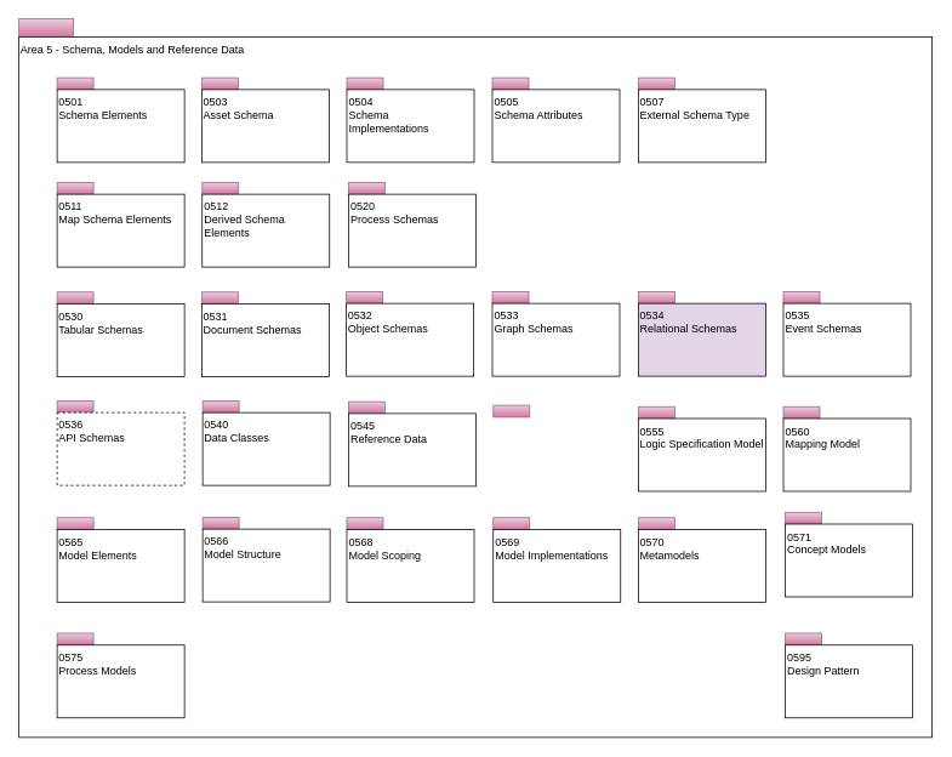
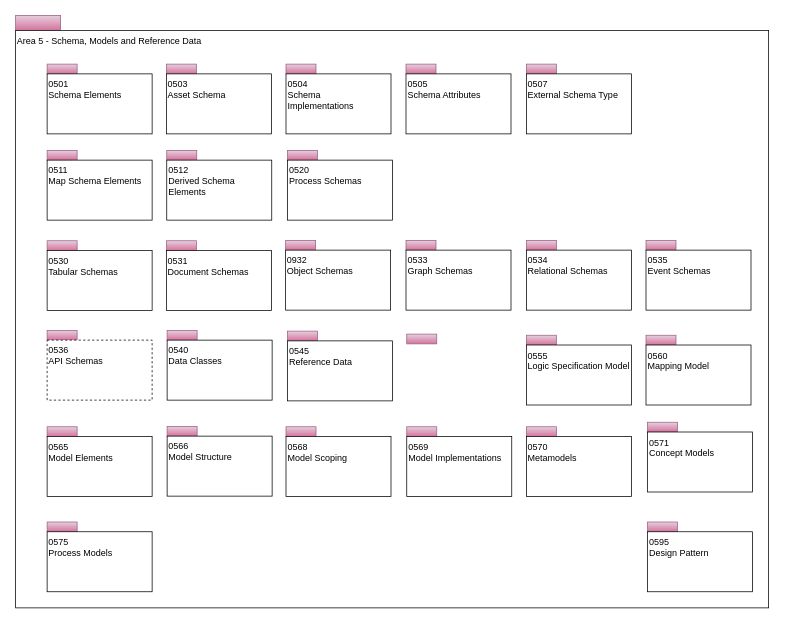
- <mxCell id="35" value="0532&lt;br&gt;Object Schemas&lt;br&gt;" style="rounded=0;whiteSpace=wrap;html=1;align=left;verticalAlign=top;" parent="1" vertex="1"><mxGeometry x="380" y="333" width="140" height="80" as="geometry" /></mxCell>
+ <mxCell id="35" value="0932&lt;br&gt;Object Schemas&lt;br&gt;" style="rounded=0;whiteSpace=wrap;html=1;align=left;verticalAlign=top;" parent="1" vertex="1"><mxGeometry x="380" y="333" width="140" height="80" as="geometry" /></mxCell>
- <mxCell id="17" value="0534&lt;br&gt;Relational Schemas&lt;br&gt;" style="rounded=0;whiteSpace=wrap;html=1;align=left;verticalAlign=top;fillColor=#e1d5e7;" parent="1" vertex="1"><mxGeometry x="701" y="333" width="140" height="80" as="geometry" /></mxCell>
+ <mxCell id="17" value="0534&lt;br&gt;Relational Schemas&lt;br&gt;" style="rounded=0;whiteSpace=wrap;html=1;align=left;verticalAlign=top;" parent="1" vertex="1"><mxGeometry x="701" y="333" width="140" height="80" as="geometry" /></mxCell>
